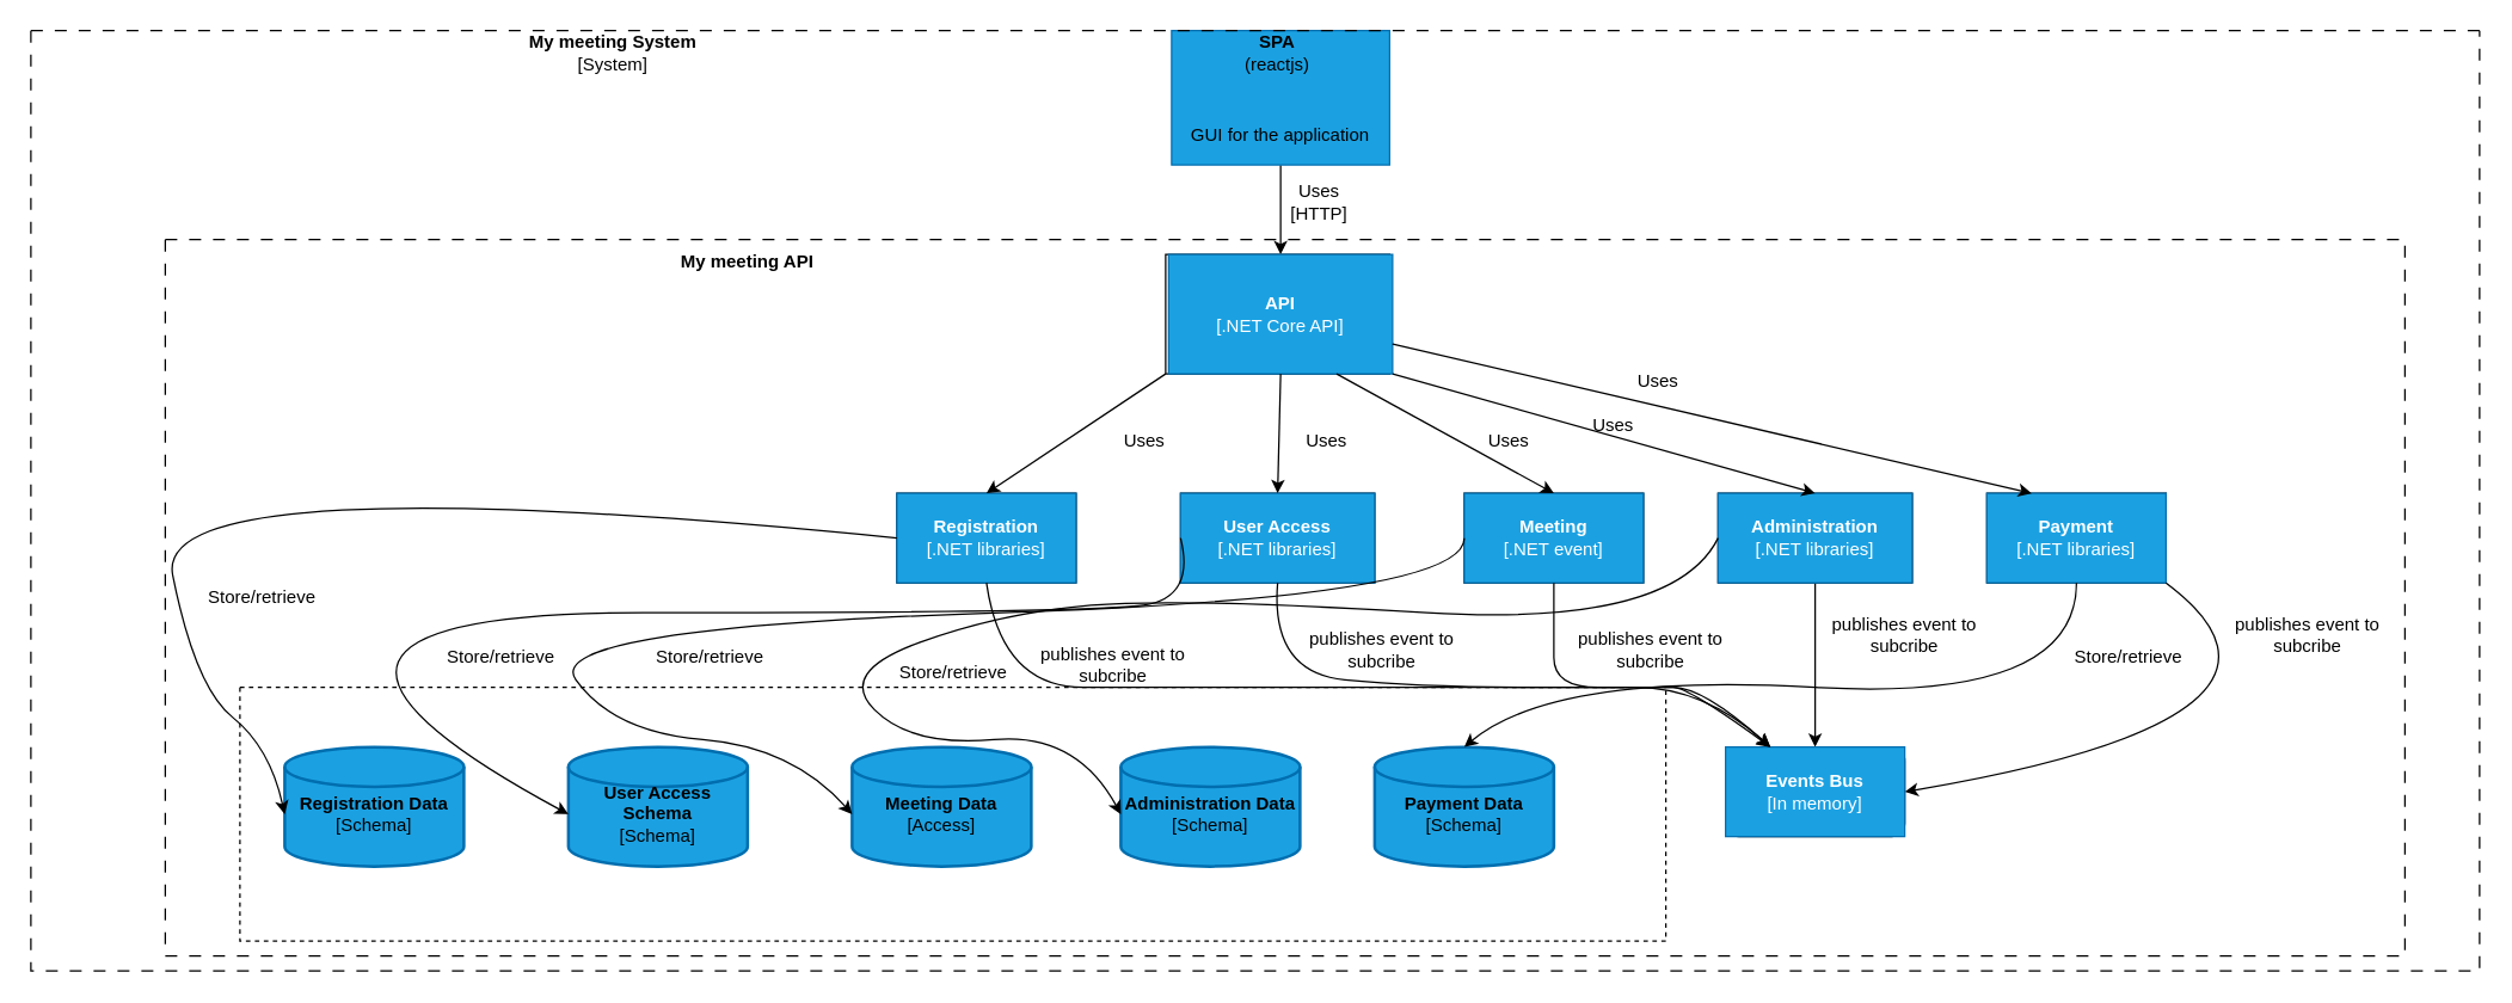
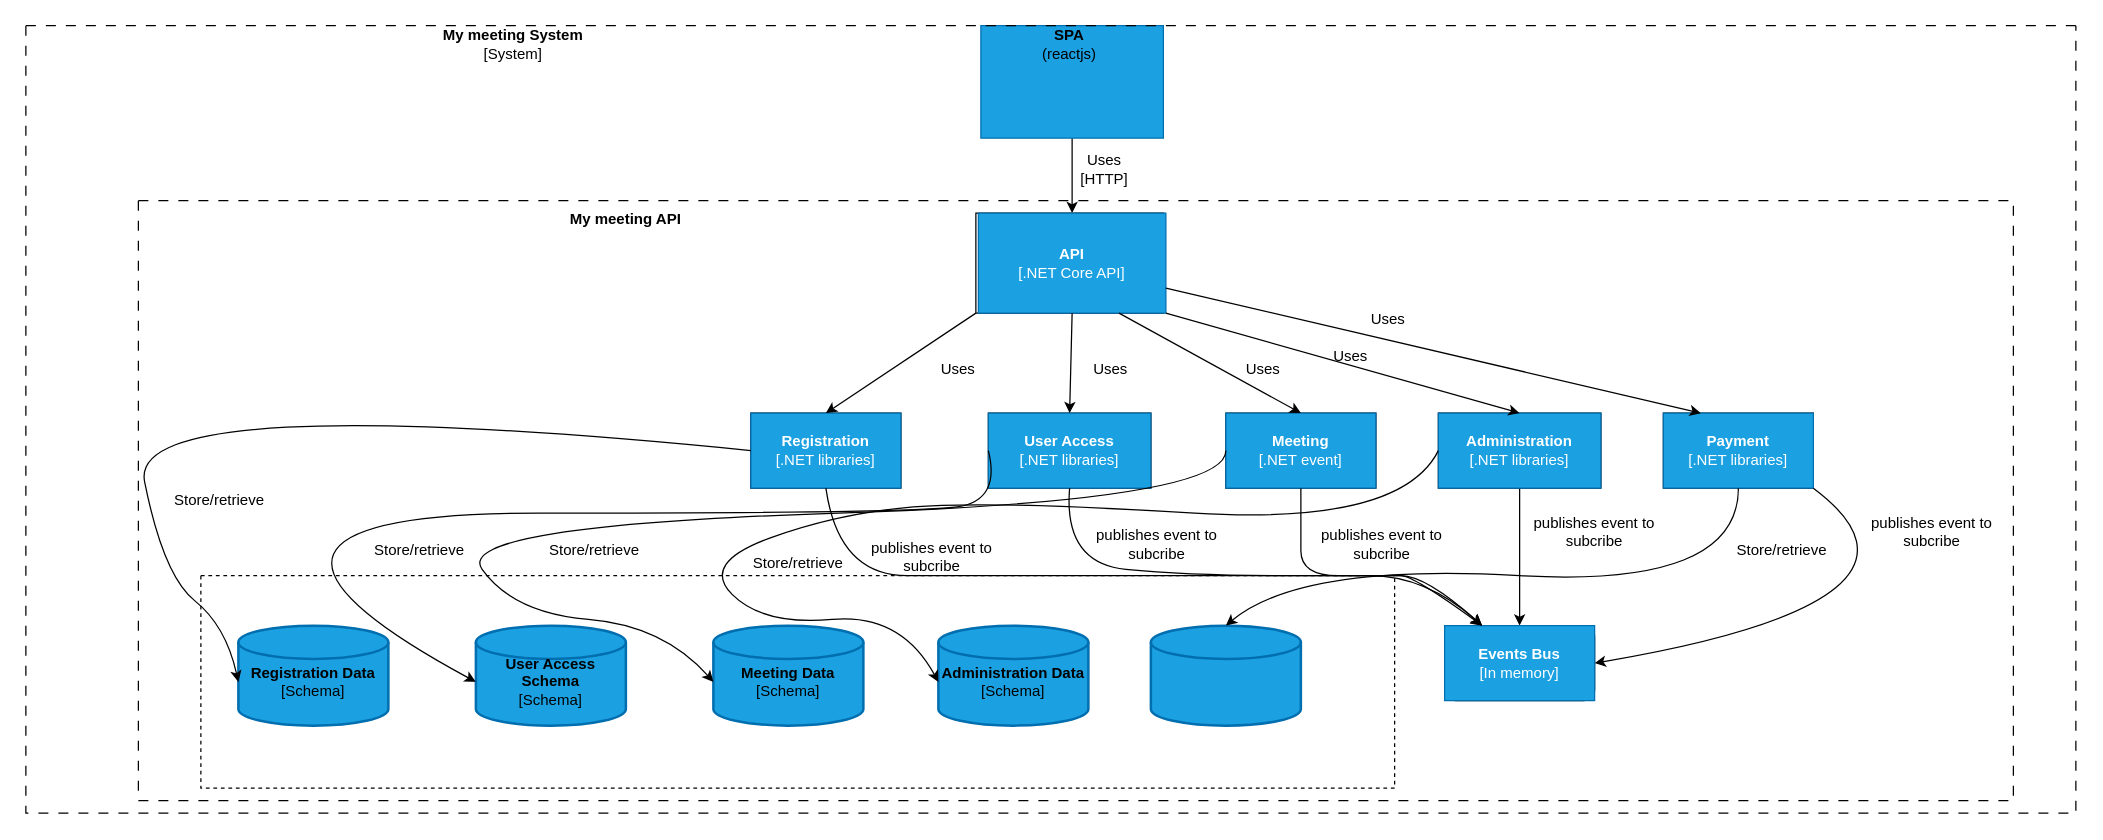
- <mxCell id="5" value="GUI for the application" style="text;html=1;align=center;verticalAlign=middle;whiteSpace=wrap;rounded=0;" vertex="1" parent="1"><mxGeometry x="796" y="70" width="122" height="40" as="geometry" /></mxCell>
- <mxCell id="24" value="&lt;b&gt;Meeting Data&lt;/b&gt;&lt;div&gt;[Access]&lt;/div&gt;" style="text;html=1;align=center;verticalAlign=middle;whiteSpace=wrap;rounded=0;" vertex="1" parent="1"><mxGeometry x="570" y="520" width="120" height="50" as="geometry" /></mxCell>
+ <mxCell id="24" value="&lt;b&gt;Meeting Data&lt;/b&gt;&lt;div&gt;[Schema]&lt;/div&gt;" style="text;html=1;align=center;verticalAlign=middle;whiteSpace=wrap;rounded=0;" vertex="1" parent="1"><mxGeometry x="570" y="520" width="120" height="50" as="geometry" /></mxCell>
- <mxCell id="28" value="&lt;b&gt;Payment Data&lt;/b&gt;&lt;div&gt;[Schema]&lt;/div&gt;" style="text;html=1;align=center;verticalAlign=middle;whiteSpace=wrap;rounded=0;" vertex="1" parent="1"><mxGeometry x="920" y="520" width="120" height="50" as="geometry" /></mxCell>
